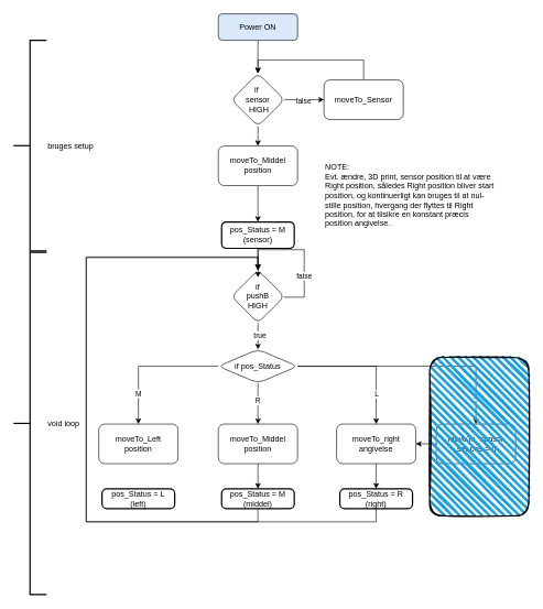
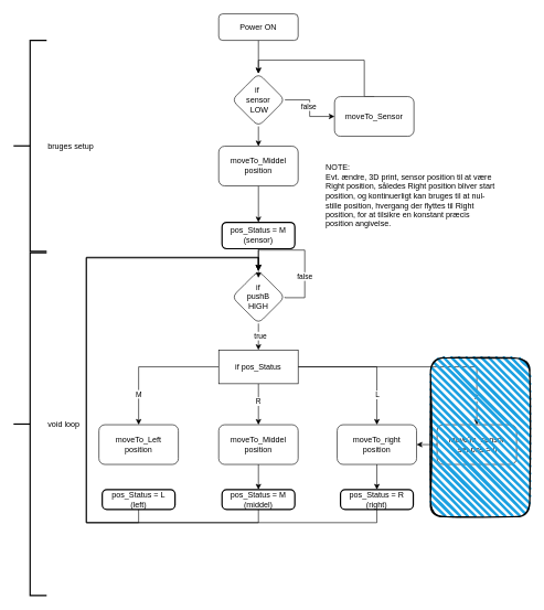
- <mxCell id="3" value="Power ON" style="rounded=1;whiteSpace=wrap;html=1;fontSize=12;glass=0;strokeWidth=1;shadow=0;fillColor=#dae8fc;" parent="1" vertex="1"><mxGeometry x="330" y="20" width="120" height="40" as="geometry" /></mxCell>
+ <mxCell id="3" value="Power ON" style="rounded=1;whiteSpace=wrap;html=1;fontSize=12;glass=0;strokeWidth=1;shadow=0;" parent="1" vertex="1"><mxGeometry x="330" y="20" width="120" height="40" as="geometry" /></mxCell>
- <mxCell id="7" value="if&amp;nbsp;&lt;div&gt;sensor&lt;div&gt;&amp;nbsp;HIGH&lt;/div&gt;&lt;/div&gt;" style="rhombus;whiteSpace=wrap;html=1;rounded=1;glass=0;strokeWidth=1;shadow=0;" parent="1" vertex="1"><mxGeometry x="350" y="110" width="80" height="80" as="geometry" /></mxCell>
+ <mxCell id="7" value="if&amp;nbsp;&lt;div&gt;sensor&lt;div&gt;&amp;nbsp;LOW&lt;/div&gt;&lt;/div&gt;" style="rhombus;whiteSpace=wrap;html=1;rounded=1;glass=0;strokeWidth=1;shadow=0;" parent="1" vertex="1"><mxGeometry x="350" y="110" width="80" height="80" as="geometry" /></mxCell>
- <mxCell id="9" value="moveTo_Sensor" style="whiteSpace=wrap;html=1;rounded=1;glass=0;strokeWidth=1;shadow=0;" parent="1" vertex="1"><mxGeometry x="490" y="120" width="120" height="60" as="geometry" /></mxCell>
+ <mxCell id="9" value="moveTo_Sensor" style="whiteSpace=wrap;html=1;rounded=1;glass=0;strokeWidth=1;shadow=0;" parent="1" vertex="1"><mxGeometry x="505" y="145" width="120" height="60" as="geometry" /></mxCell>
- <mxCell id="30" value="if pos_Status" style="rhombus;whiteSpace=wrap;html=1;rounded=1;glass=0;strokeWidth=1;shadow=0;" parent="1" vertex="1"><mxGeometry x="330" y="528" width="120" height="51" as="geometry" /></mxCell>
+ <mxCell id="30" value="if pos_Status" style="whiteSpace=wrap;html=1;glass=0;strokeWidth=1;shadow=0;rounded=0;" parent="1" vertex="1"><mxGeometry x="330" y="528" width="120" height="51" as="geometry" /></mxCell>
- <mxCell id="32" value="moveTo_right&lt;div&gt;angivelse&lt;/div&gt;" style="whiteSpace=wrap;html=1;rounded=1;glass=0;strokeWidth=1;shadow=0;" parent="1" vertex="1"><mxGeometry x="509" y="641" width="120" height="60" as="geometry" /></mxCell>
+ <mxCell id="32" value="moveTo_right&lt;div&gt;position&lt;/div&gt;" style="whiteSpace=wrap;html=1;rounded=1;glass=0;strokeWidth=1;shadow=0;" parent="1" vertex="1"><mxGeometry x="509" y="641" width="120" height="60" as="geometry" /></mxCell>
+ <mxCell id="35" style="edgeStyle=orthogonalEdgeStyle;rounded=0;orthogonalLoop=1;jettySize=auto;html=1;exitX=0.5;exitY=1;exitDx=0;exitDy=0;entryX=0.5;entryY=0;entryDx=0;entryDy=0;" parent="1" source="36" target="12" edge="1"><mxGeometry relative="1" as="geometry"><mxPoint x="130" y="399" as="targetPoint" /><Array as="points"><mxPoint x="209" y="789" /><mxPoint x="130" y="789" /><mxPoint x="130" y="388" /><mxPoint x="390" y="388" /></Array></mxGeometry></mxCell>
